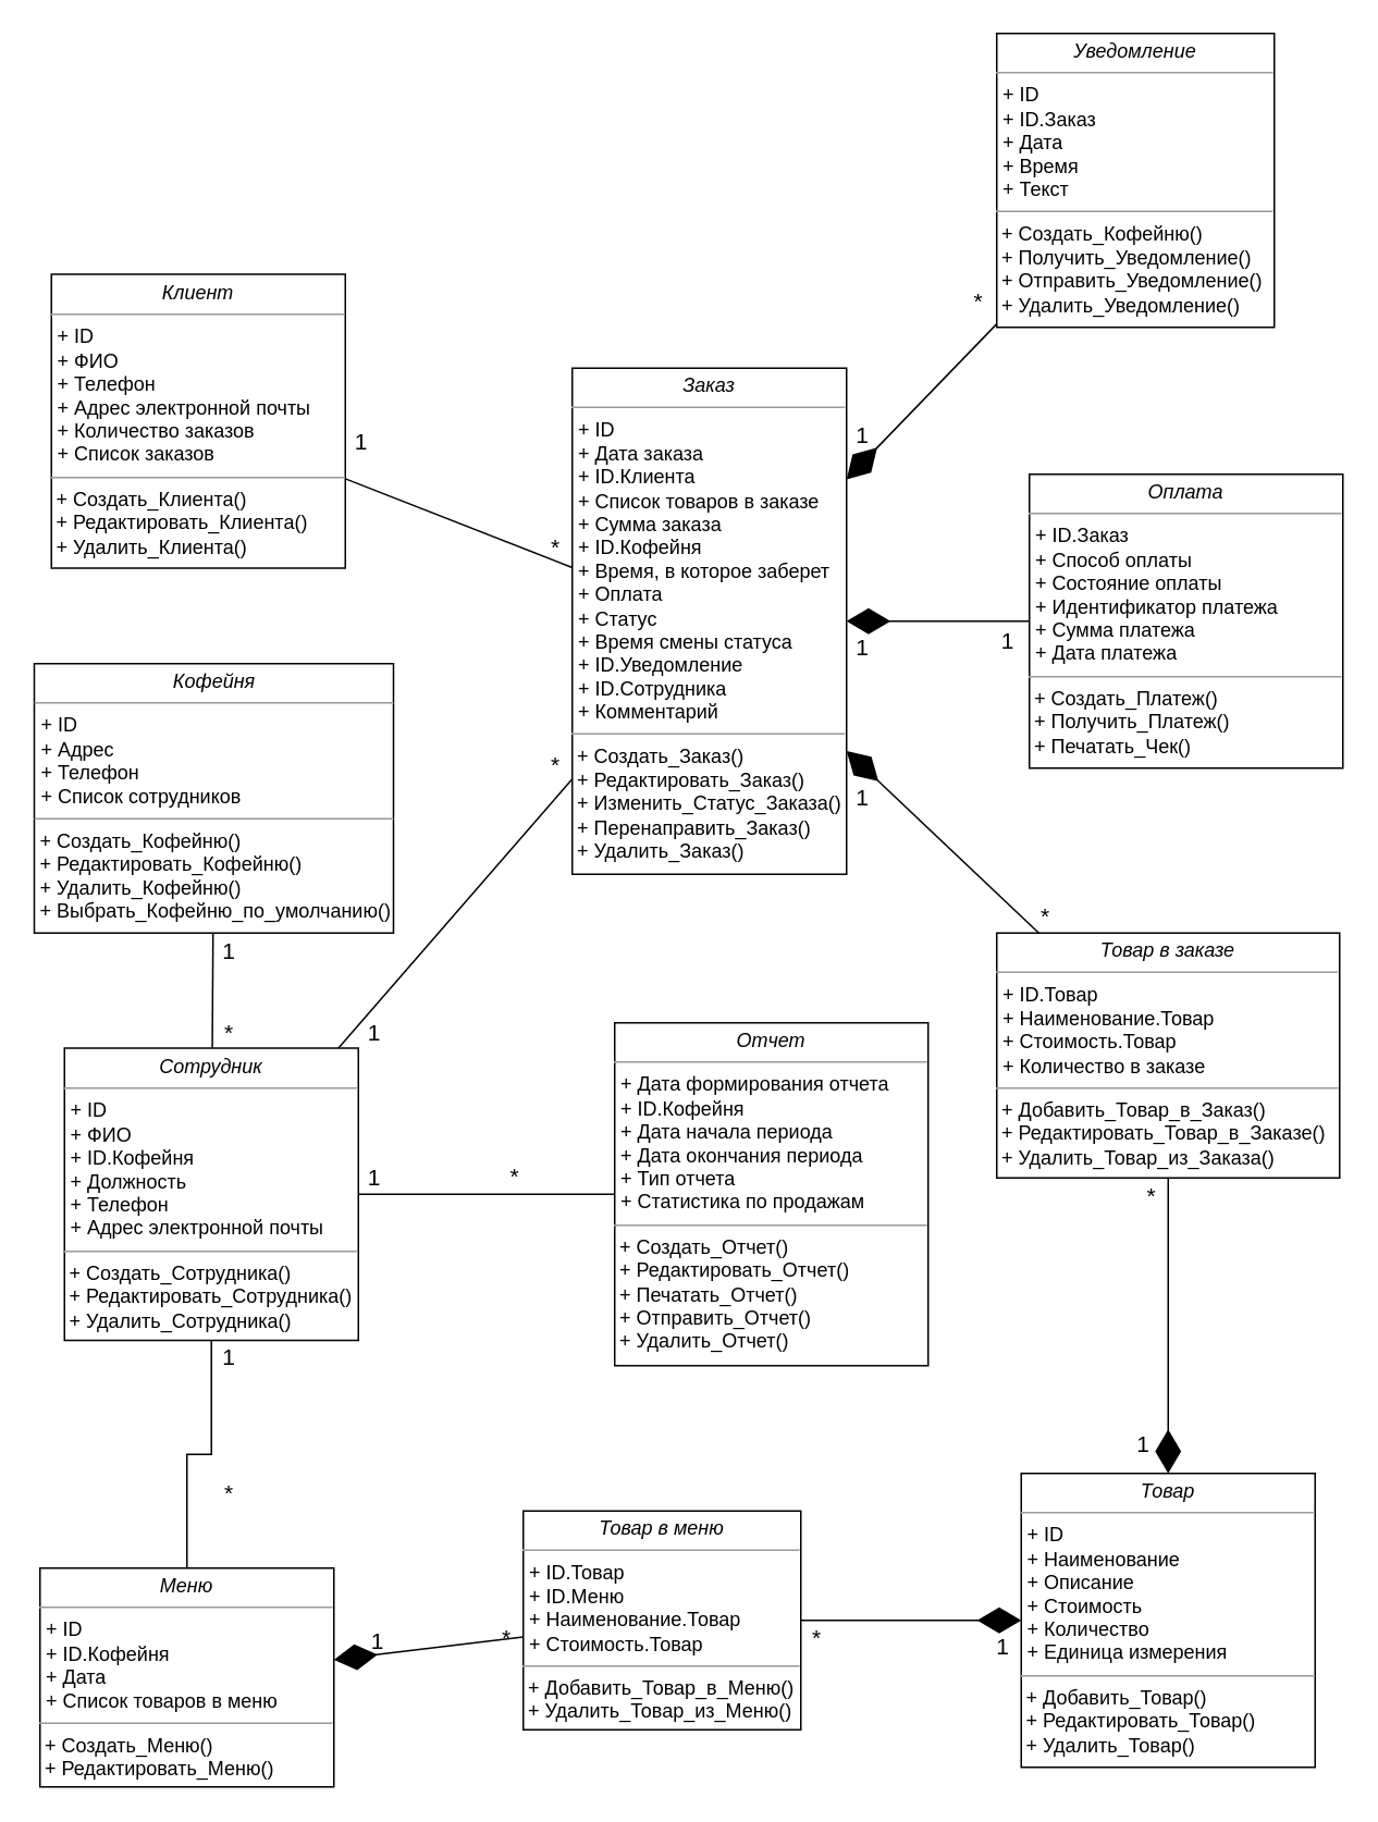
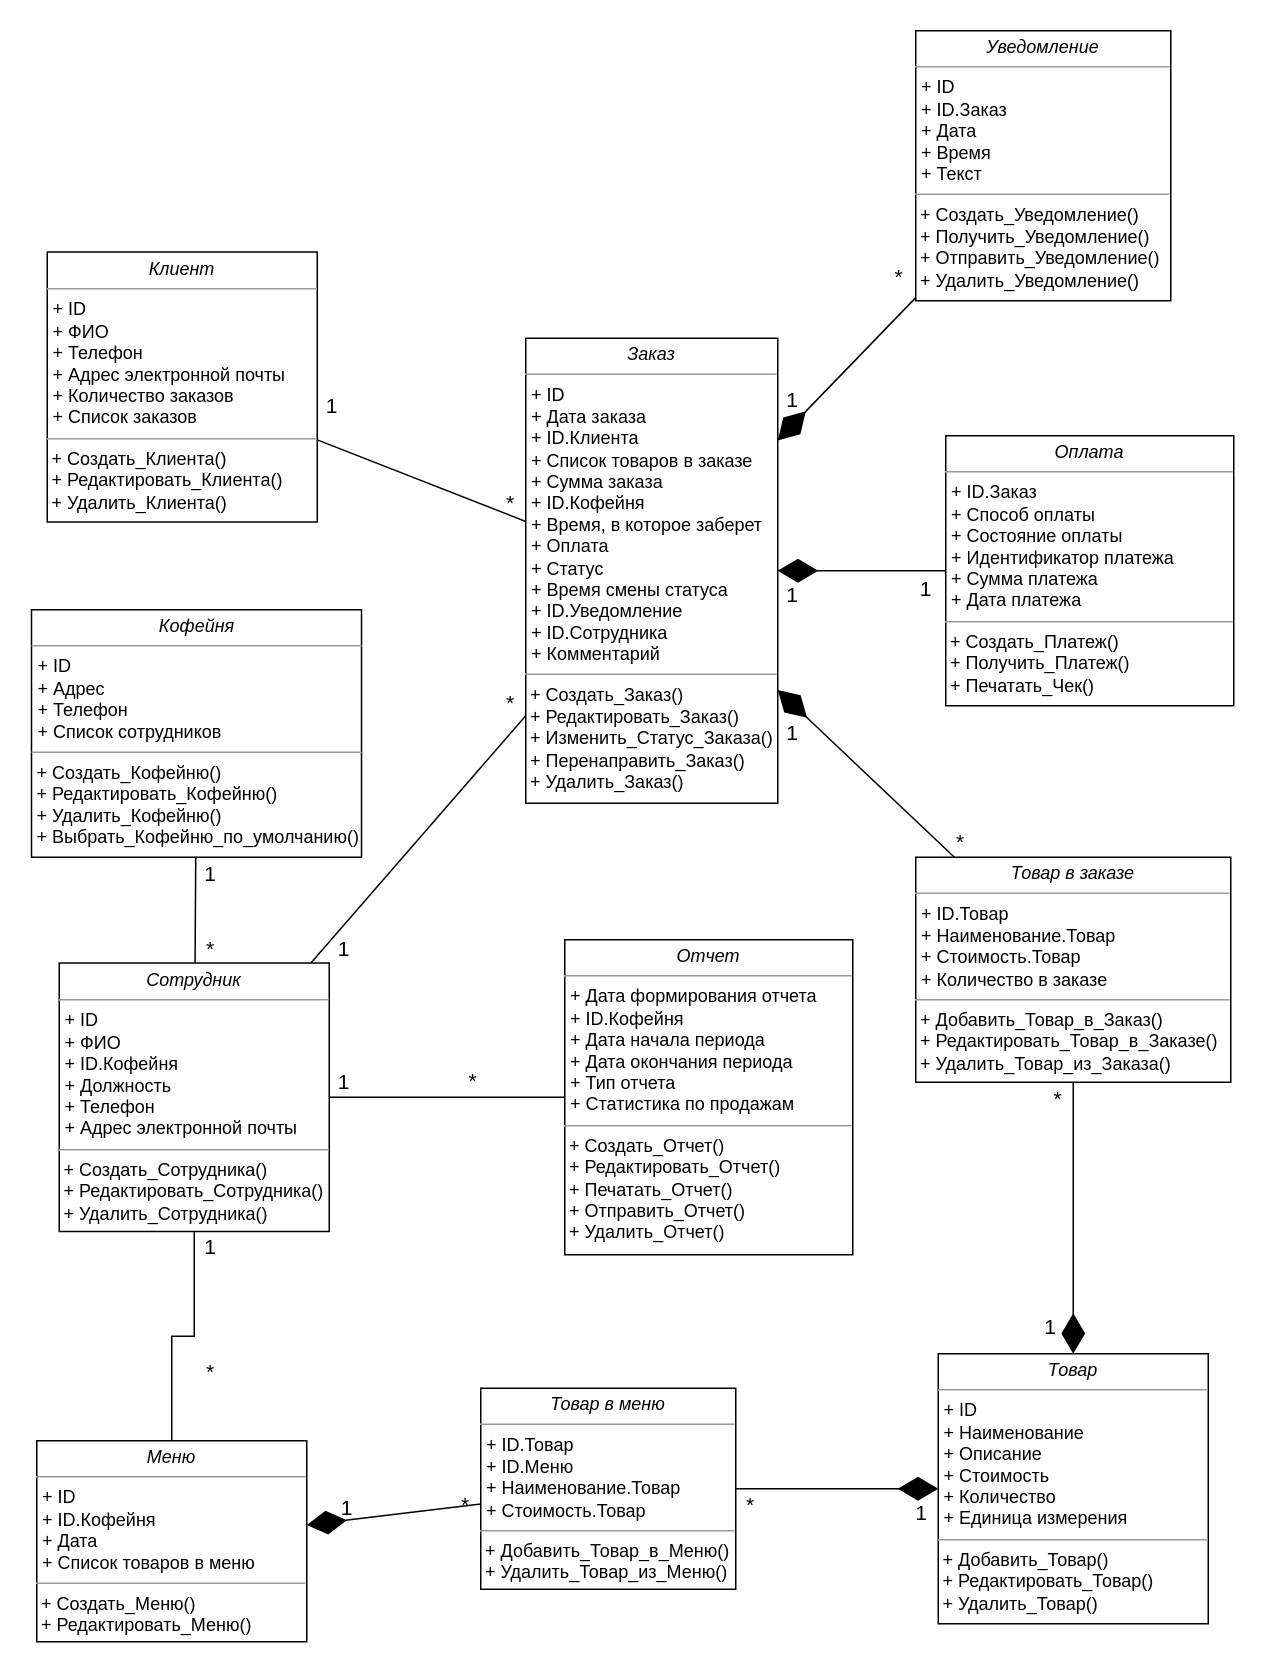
- <mxCell id="11" value="&lt;p style=&quot;margin:0px;margin-top:4px;text-align:center;&quot;&gt;&lt;i&gt;Уведомление&lt;/i&gt;&lt;/p&gt;&lt;hr size=&quot;1&quot;&gt;&lt;p style=&quot;margin:0px;margin-left:4px;&quot;&gt;+ ID&lt;/p&gt;&lt;p style=&quot;margin:0px;margin-left:4px;&quot;&gt;+ ID.Заказ&lt;/p&gt;&lt;p style=&quot;margin:0px;margin-left:4px;&quot;&gt;+ Дата&lt;/p&gt;&lt;p style=&quot;margin:0px;margin-left:4px;&quot;&gt;+ Время&lt;/p&gt;&lt;p style=&quot;margin:0px;margin-left:4px;&quot;&gt;+ Текст&lt;/p&gt;&lt;hr size=&quot;1&quot;&gt;&lt;p style=&quot;margin:0px;margin-left:4px;&quot;&gt;&lt;/p&gt;&amp;nbsp;+ Создать_Кофейню()&lt;br&gt;&amp;nbsp;+ Получить_Уведомление()&lt;br&gt;&amp;nbsp;+ Отправить_Уведомление()&lt;br&gt;&amp;nbsp;+ Удалить_Уведомление()" style="verticalAlign=top;align=left;overflow=fill;fontSize=12;fontFamily=Helvetica;html=1;whiteSpace=wrap;" parent="1" vertex="1"><mxGeometry x="610" y="20" width="170" height="180" as="geometry" /></mxCell>
+ <mxCell id="11" value="&lt;p style=&quot;margin:0px;margin-top:4px;text-align:center;&quot;&gt;&lt;i&gt;Уведомление&lt;/i&gt;&lt;/p&gt;&lt;hr size=&quot;1&quot;&gt;&lt;p style=&quot;margin:0px;margin-left:4px;&quot;&gt;+ ID&lt;/p&gt;&lt;p style=&quot;margin:0px;margin-left:4px;&quot;&gt;+ ID.Заказ&lt;/p&gt;&lt;p style=&quot;margin:0px;margin-left:4px;&quot;&gt;+ Дата&lt;/p&gt;&lt;p style=&quot;margin:0px;margin-left:4px;&quot;&gt;+ Время&lt;/p&gt;&lt;p style=&quot;margin:0px;margin-left:4px;&quot;&gt;+ Текст&lt;/p&gt;&lt;hr size=&quot;1&quot;&gt;&lt;p style=&quot;margin:0px;margin-left:4px;&quot;&gt;&lt;/p&gt;&amp;nbsp;+ Создать_Уведомление()&lt;br&gt;&amp;nbsp;+ Получить_Уведомление()&lt;br&gt;&amp;nbsp;+ Отправить_Уведомление()&lt;br&gt;&amp;nbsp;+ Удалить_Уведомление()" style="verticalAlign=top;align=left;overflow=fill;fontSize=12;fontFamily=Helvetica;html=1;whiteSpace=wrap;" parent="1" vertex="1"><mxGeometry x="610" y="20" width="170" height="180" as="geometry" /></mxCell>
